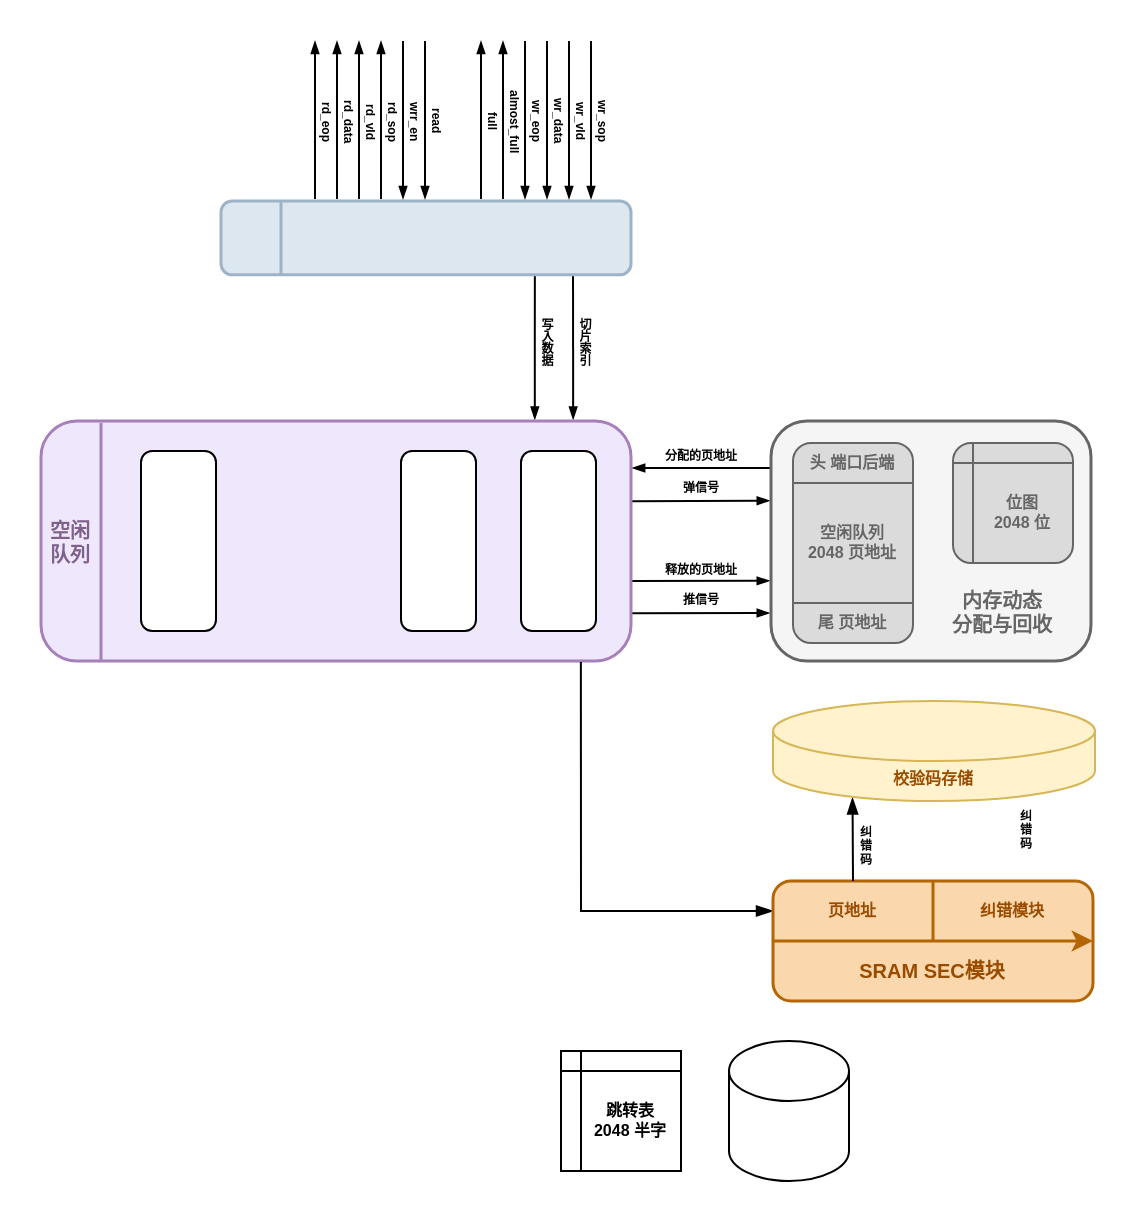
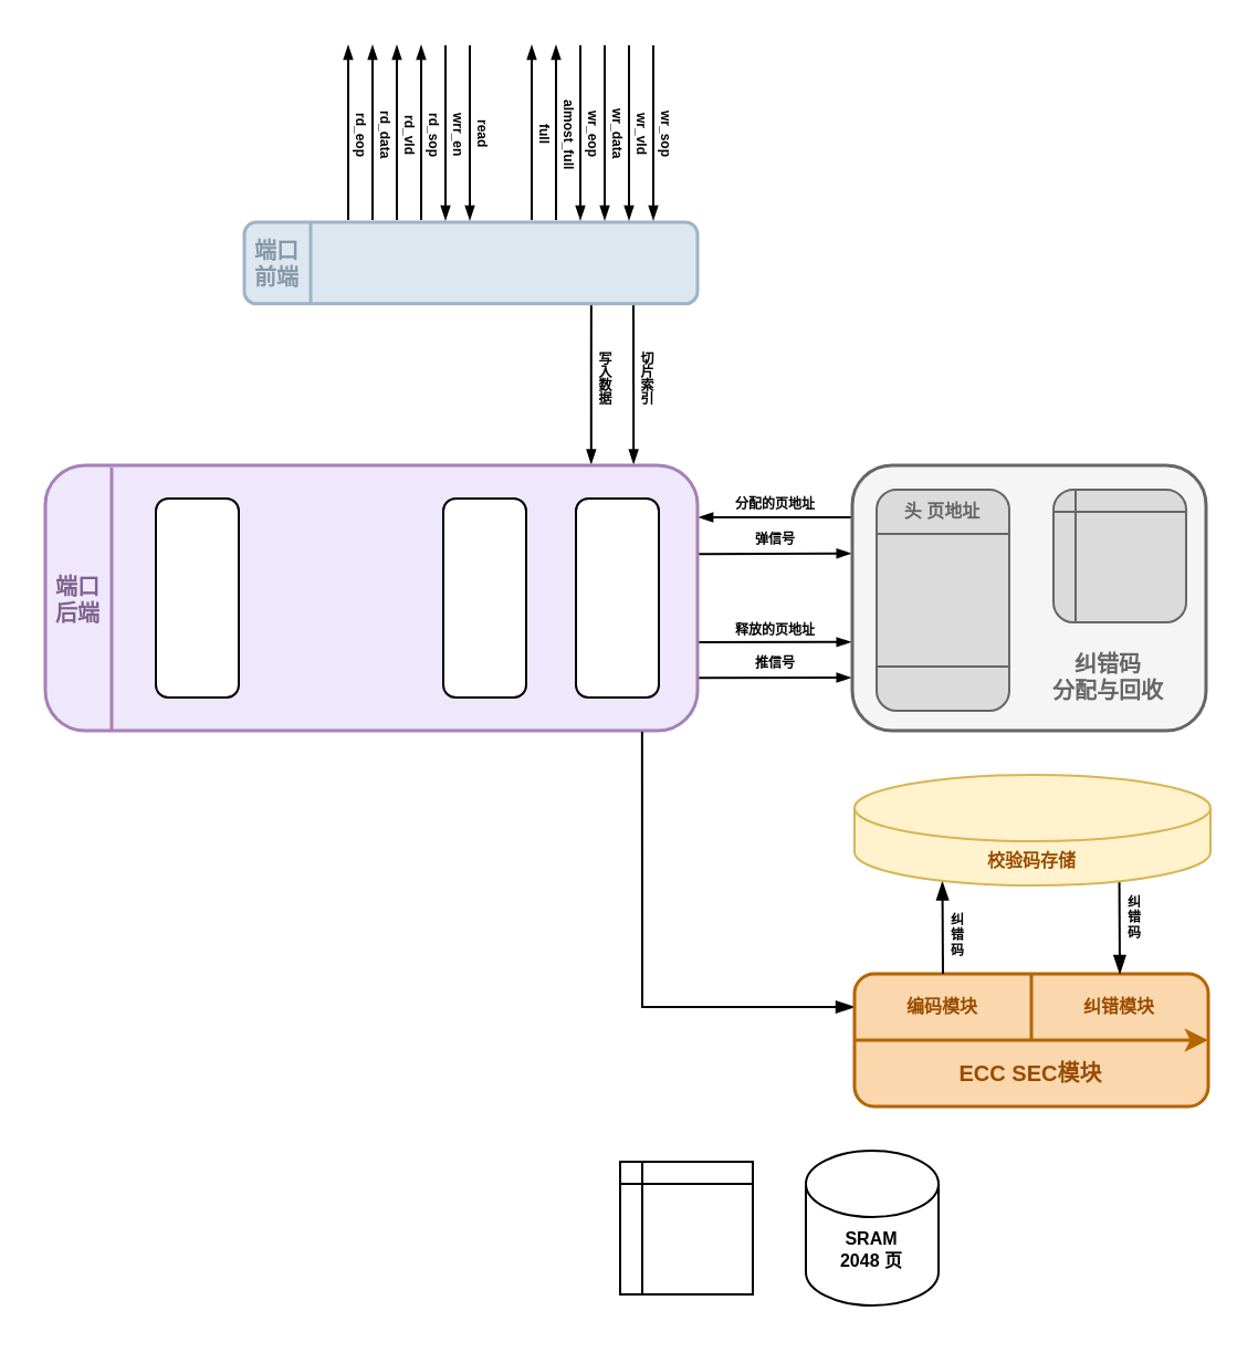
+ <mxCell id="52" value="&lt;div style=&quot;font-size: 10px;&quot;&gt;&lt;font&gt;端口前端&lt;/font&gt;&lt;/div&gt;" style="text;html=1;align=center;verticalAlign=middle;whiteSpace=wrap;rounded=0;fontSize=10;fontStyle=1;fontColor=#8697A8;" vertex="1" parent="50"><mxGeometry y="0.31" width="30" height="36.62" as="geometry" /></mxCell>
- <mxCell id="25" value="头 端口后端" style="text;html=1;align=center;verticalAlign=middle;whiteSpace=wrap;rounded=0;fontSize=8;fontStyle=1;fontColor=#666666;" vertex="1" parent="21"><mxGeometry width="60" height="20" as="geometry" /></mxCell>
+ <mxCell id="25" value="头 页地址" style="text;html=1;align=center;verticalAlign=middle;whiteSpace=wrap;rounded=0;fontSize=8;fontStyle=1;fontColor=#666666;" vertex="1" parent="21"><mxGeometry width="60" height="20" as="geometry" /></mxCell>
- <mxCell id="19" value="&lt;div&gt;位图&lt;/div&gt;&lt;div&gt;&lt;div&gt;2048 位&lt;br&gt;&lt;/div&gt;&lt;/div&gt;" style="text;html=1;align=center;verticalAlign=middle;whiteSpace=wrap;rounded=0;fontSize=8;fontStyle=1;fillColor=none;strokeColor=none;fontColor=#666666;" vertex="1" parent="17"><mxGeometry x="10" y="10" width="50" height="50" as="geometry" /></mxCell>
- <mxCell id="30" value="&lt;div style=&quot;font-size: 10px;&quot;&gt;&lt;font color=&quot;#7f628c&quot;&gt;空闲队列&lt;/font&gt;&lt;/div&gt;" style="text;html=1;align=center;verticalAlign=middle;whiteSpace=wrap;rounded=0;fontSize=10;fontStyle=1;fontColor=#56517e;" vertex="1" parent="28"><mxGeometry y="1" width="30" height="119" as="geometry" /></mxCell>
+ <mxCell id="30" value="&lt;div style=&quot;font-size: 10px;&quot;&gt;&lt;font color=&quot;#7f628c&quot;&gt;端口后端&lt;/font&gt;&lt;/div&gt;" style="text;html=1;align=center;verticalAlign=middle;whiteSpace=wrap;rounded=0;fontSize=10;fontStyle=1;fontColor=#56517e;" vertex="1" parent="28"><mxGeometry y="1" width="30" height="119" as="geometry" /></mxCell>
- <mxCell id="23" value="&lt;div&gt;空闲队列&lt;/div&gt;&lt;div&gt;2048 页地址&lt;br&gt;&lt;/div&gt;" style="text;html=1;align=center;verticalAlign=middle;whiteSpace=wrap;rounded=0;fontSize=8;fontStyle=1;fontColor=#666666;" vertex="1" parent="21"><mxGeometry y="20" width="60" height="60" as="geometry" /></mxCell>
- <mxCell id="20" value="&lt;div style=&quot;font-size: 10px;&quot;&gt;&lt;font&gt;内存动态&lt;br style=&quot;font-size: 10px;&quot;&gt;分配与回收&lt;/font&gt;&lt;/div&gt;" style="text;html=1;align=center;verticalAlign=middle;whiteSpace=wrap;rounded=0;fontSize=10;fontStyle=1;fontColor=#666666;" vertex="1" parent="15"><mxGeometry x="71" y="81" width="90" height="30" as="geometry" /></mxCell>
+ <mxCell id="20" value="&lt;div style=&quot;font-size: 10px;&quot;&gt;&lt;font&gt;纠错码&lt;br style=&quot;font-size: 10px;&quot;&gt;分配与回收&lt;/font&gt;&lt;/div&gt;" style="text;html=1;align=center;verticalAlign=middle;whiteSpace=wrap;rounded=0;fontSize=10;fontStyle=1;fontColor=#666666;" vertex="1" parent="15"><mxGeometry x="71" y="81" width="90" height="30" as="geometry" /></mxCell>
- <mxCell id="24" value="尾 页地址" style="text;html=1;align=center;verticalAlign=middle;whiteSpace=wrap;rounded=0;fontSize=8;fontStyle=1;fontColor=#666666;" vertex="1" parent="21"><mxGeometry y="80" width="60" height="20" as="geometry" /></mxCell>
+ <mxCell id="44" value="" style="endArrow=none;html=1;rounded=0;fontFamily=Helvetica;fontSize=4;fontColor=default;entryX=0.744;entryY=0.904;entryDx=0;entryDy=0;exitX=0.5;exitY=0;exitDx=0;exitDy=0;entryPerimeter=0;startArrow=blockThin;startFill=1;endFill=0;labelPosition=right;verticalLabelPosition=middle;align=right;verticalAlign=top;textDirection=vertical-rl;" edge="1" parent="1" source="39" target="47"><mxGeometry x="0.423" y="-14" width="50" height="50" relative="1" as="geometry"><mxPoint x="510" y="440" as="sourcePoint" /><mxPoint x="510" y="398" as="targetPoint" /><mxPoint as="offset" /></mxGeometry></mxCell>
- <mxCell id="41" value="页地址" style="text;html=1;align=center;verticalAlign=middle;whiteSpace=wrap;rounded=0;fontSize=8;fontStyle=1;fontColor=#994C00;" vertex="1" parent="36"><mxGeometry width="80" height="30" as="geometry" /></mxCell>
+ <mxCell id="41" value="编码模块" style="text;html=1;align=center;verticalAlign=middle;whiteSpace=wrap;rounded=0;fontSize=8;fontStyle=1;fontColor=#994C00;" vertex="1" parent="36"><mxGeometry width="80" height="30" as="geometry" /></mxCell>
- <mxCell id="38" value="&lt;font style=&quot;font-size: 10px;&quot;&gt;SRAM SEC模块&lt;/font&gt;" style="text;html=1;align=center;verticalAlign=middle;whiteSpace=wrap;rounded=0;fontSize=8;fontStyle=1;fontColor=#994C00;" vertex="1" parent="36"><mxGeometry y="30" width="160" height="30" as="geometry" /></mxCell>
+ <mxCell id="38" value="&lt;font style=&quot;font-size: 10px;&quot;&gt;ECC SEC模块&lt;/font&gt;" style="text;html=1;align=center;verticalAlign=middle;whiteSpace=wrap;rounded=0;fontSize=8;fontStyle=1;fontColor=#994C00;" vertex="1" parent="36"><mxGeometry y="30" width="160" height="30" as="geometry" /></mxCell>
- <mxCell id="14" value="跳转表&lt;div&gt;2048 半字&lt;br&gt;&lt;/div&gt;" style="text;html=1;align=center;verticalAlign=middle;whiteSpace=wrap;rounded=0;fontSize=8;fontStyle=1" vertex="1" parent="12"><mxGeometry x="10" y="10" width="50" height="50" as="geometry" /></mxCell>
+ <mxCell id="11" value="SRAM&lt;div&gt;&lt;span style=&quot;background-color: initial;&quot;&gt;2048 页&lt;/span&gt;&lt;/div&gt;" style="text;html=1;align=center;verticalAlign=middle;whiteSpace=wrap;rounded=0;fontSize=8;fontStyle=1" vertex="1" parent="9"><mxGeometry y="30" width="60" height="30" as="geometry" /></mxCell>
